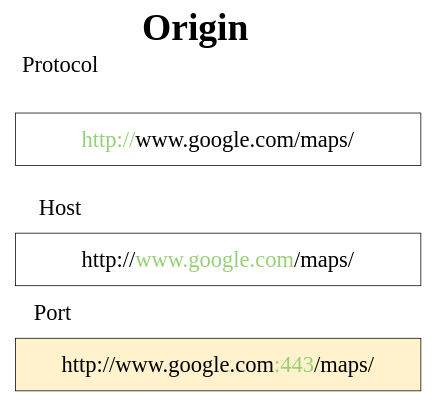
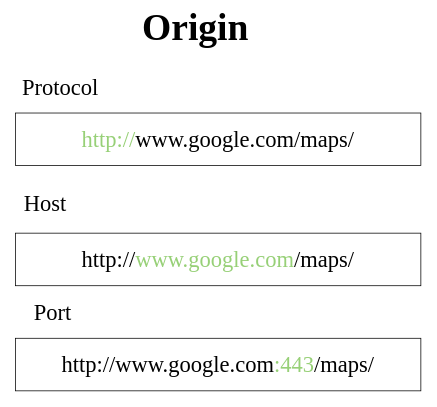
- <mxCell id="4" value="Protocol" style="text;html=1;strokeColor=none;fillColor=none;align=center;verticalAlign=middle;whiteSpace=wrap;rounded=0;fontFamily=Comfortaa;fontSource=https%3A%2F%2Ffonts.googleapis.com%2Fcss%3Ffamily%3DComfortaa;fontSize=30;fontColor=#000000;labelBackgroundColor=none;" vertex="1" parent="1"><mxGeometry x="50" y="70" width="60" height="30" as="geometry" /></mxCell>
+ <mxCell id="4" value="Protocol" style="text;html=1;strokeColor=none;fillColor=none;align=center;verticalAlign=middle;whiteSpace=wrap;rounded=0;fontFamily=Comfortaa;fontSource=https%3A%2F%2Ffonts.googleapis.com%2Fcss%3Ffamily%3DComfortaa;fontSize=30;fontColor=#000000;labelBackgroundColor=none;" vertex="1" parent="1"><mxGeometry x="50" y="100" width="60" height="30" as="geometry" /></mxCell>
- <mxCell id="6" value="Host" style="text;html=1;strokeColor=none;fillColor=none;align=center;verticalAlign=middle;whiteSpace=wrap;rounded=0;fontFamily=Comfortaa;fontSource=https%3A%2F%2Ffonts.googleapis.com%2Fcss%3Ffamily%3DComfortaa;fontSize=30;fontColor=#000000;labelBackgroundColor=none;" vertex="1" parent="1"><mxGeometry x="50" y="260" width="60" height="30" as="geometry" /></mxCell>
+ <mxCell id="6" value="Host" style="text;html=1;strokeColor=none;fillColor=none;align=center;verticalAlign=middle;whiteSpace=wrap;rounded=0;fontFamily=Comfortaa;fontSource=https%3A%2F%2Ffonts.googleapis.com%2Fcss%3Ffamily%3DComfortaa;fontSize=30;fontColor=#000000;labelBackgroundColor=none;" vertex="1" parent="1"><mxGeometry x="30" y="255" width="60" height="30" as="geometry" /></mxCell>
- <mxCell id="7" value="http://www.google.com&lt;font color=&quot;#97D077&quot;&gt;:443&lt;/font&gt;/maps/" style="rounded=0;whiteSpace=wrap;html=1;fontFamily=Comfortaa;fontSource=https%3A%2F%2Ffonts.googleapis.com%2Fcss%3Ffamily%3DComfortaa;fontSize=30;fillColor=#fff2cc;" vertex="1" parent="1"><mxGeometry x="20" y="450" width="540" height="70" as="geometry" /></mxCell>
+ <mxCell id="7" value="http://www.google.com&lt;font color=&quot;#97D077&quot;&gt;:443&lt;/font&gt;/maps/" style="rounded=0;whiteSpace=wrap;html=1;fontFamily=Comfortaa;fontSource=https%3A%2F%2Ffonts.googleapis.com%2Fcss%3Ffamily%3DComfortaa;fontSize=30;" vertex="1" parent="1"><mxGeometry x="20" y="450" width="540" height="70" as="geometry" /></mxCell>
